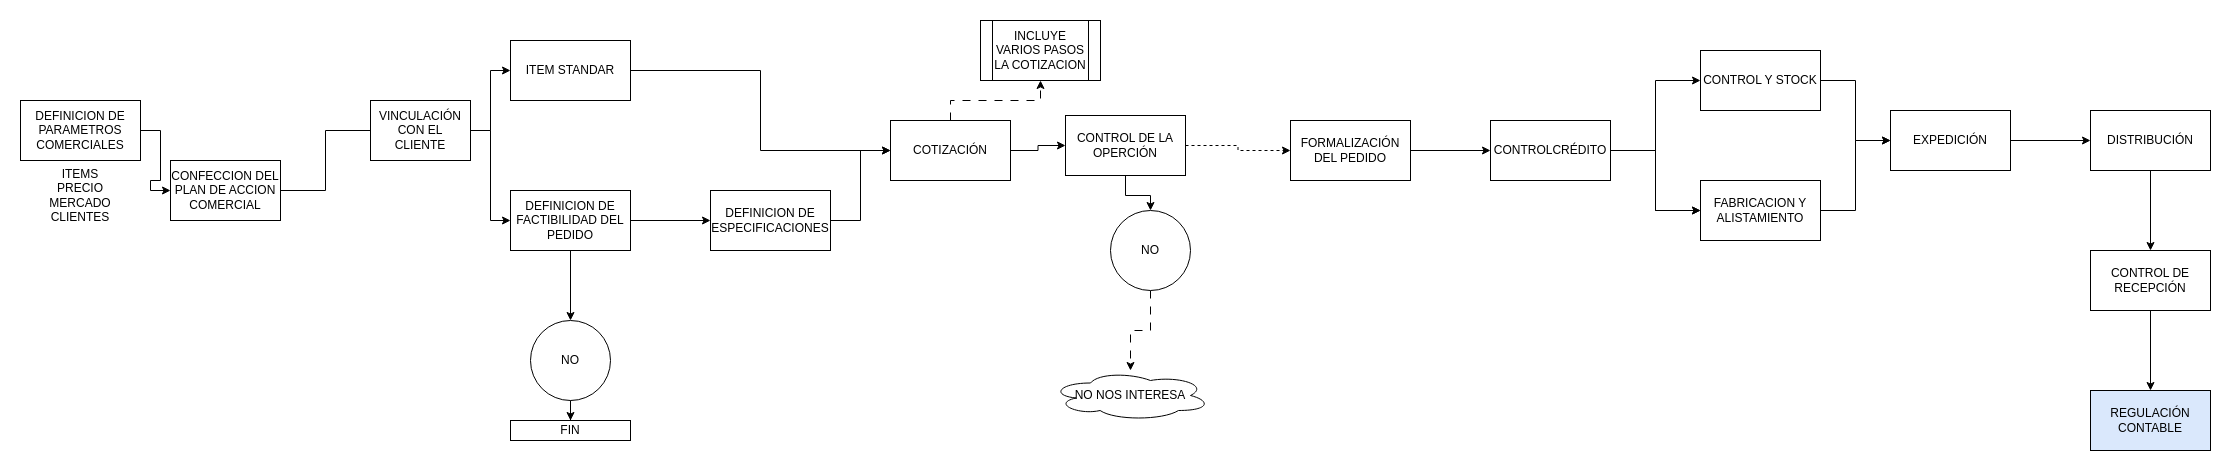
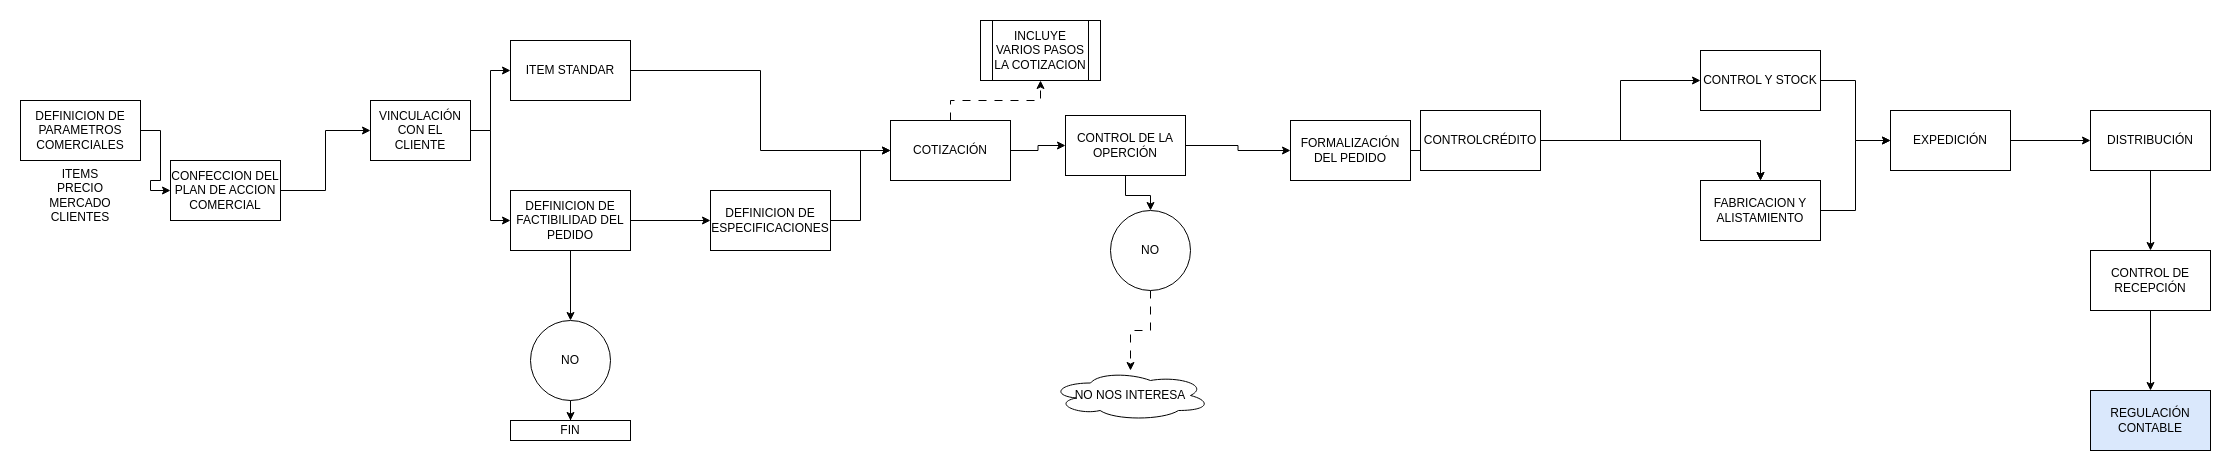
- <mxCell id="5" style="edgeStyle=orthogonalEdgeStyle;rounded=0;orthogonalLoop=1;jettySize=auto;html=1;exitX=1;exitY=0.5;exitDx=0;exitDy=0;entryX=0;entryY=0.5;entryDx=0;entryDy=0;endArrow=none;" edge="1" parent="1" source="6" target="9"><mxGeometry relative="1" as="geometry"><mxPoint x="370" y="130" as="targetPoint" /></mxGeometry></mxCell>
+ <mxCell id="5" style="edgeStyle=orthogonalEdgeStyle;rounded=0;orthogonalLoop=1;jettySize=auto;html=1;exitX=1;exitY=0.5;exitDx=0;exitDy=0;entryX=0;entryY=0.5;entryDx=0;entryDy=0;" edge="1" parent="1" source="6" target="9"><mxGeometry relative="1" as="geometry"><mxPoint x="370" y="130" as="targetPoint" /></mxGeometry></mxCell>
- <mxCell id="24" value="" style="edgeStyle=orthogonalEdgeStyle;rounded=0;orthogonalLoop=1;jettySize=auto;html=1;dashed=1;" edge="1" parent="1" source="25" target="30"><mxGeometry relative="1" as="geometry" /></mxCell>
+ <mxCell id="24" value="" style="edgeStyle=orthogonalEdgeStyle;rounded=0;orthogonalLoop=1;jettySize=auto;html=1;" edge="1" parent="1" source="25" target="30"><mxGeometry relative="1" as="geometry" /></mxCell>
- <mxCell id="35" value="CONTROLCRÉDITO" style="whiteSpace=wrap;html=1;rounded=0;" vertex="1" parent="1"><mxGeometry x="1490" y="120" width="120" height="60" as="geometry" /></mxCell>
+ <mxCell id="35" value="CONTROLCRÉDITO" style="whiteSpace=wrap;html=1;rounded=0;" vertex="1" parent="1"><mxGeometry x="1420" y="110" width="120" height="60" as="geometry" /></mxCell>
